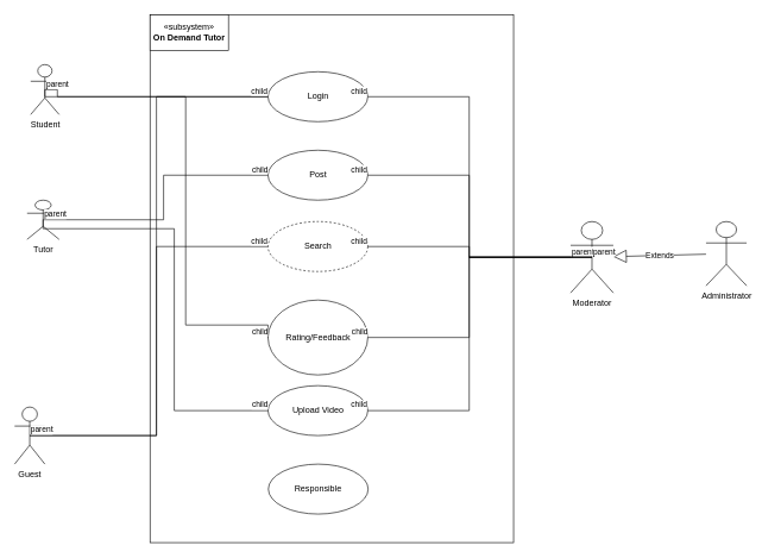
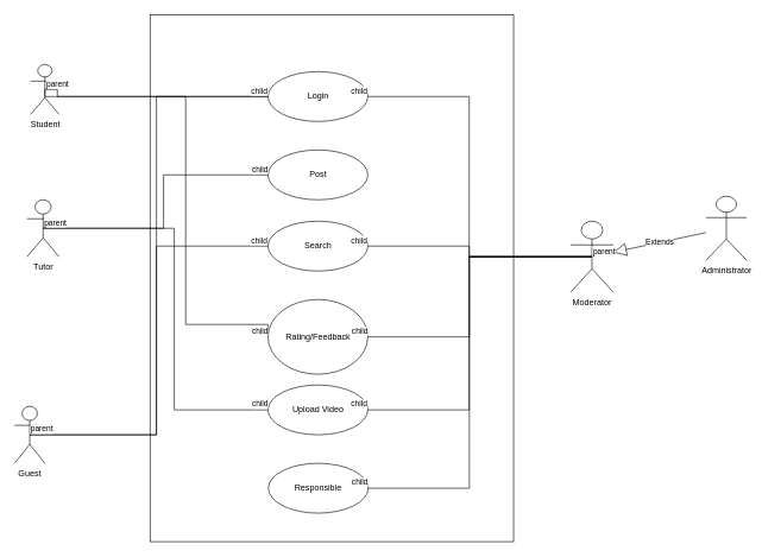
- <mxCell id="5" value="«subsystem»&lt;br&gt;&lt;b&gt;On Demand Tutor&lt;/b&gt;" style="html=1;whiteSpace=wrap;" vertex="1" parent="1"><mxGeometry x="210" y="20" width="110" height="50" as="geometry" /></mxCell>
- <mxCell id="37" value="" style="endArrow=none;html=1;edgeStyle=orthogonalEdgeStyle;rounded=0;entryX=1;entryY=0.5;entryDx=0;entryDy=0;" edge="1" parent="1" source="7" target="10"><mxGeometry relative="1" as="geometry"><mxPoint x="600" y="400" as="sourcePoint" /><mxPoint x="760" y="400" as="targetPoint" /></mxGeometry></mxCell>
- <mxCell id="38" value="parent" style="edgeLabel;resizable=0;html=1;align=left;verticalAlign=bottom;" connectable="0" vertex="1" parent="37"><mxGeometry x="-1" relative="1" as="geometry" /></mxCell>
- <mxCell id="39" value="child" style="edgeLabel;resizable=0;html=1;align=right;verticalAlign=bottom;" connectable="0" vertex="1" parent="37"><mxGeometry x="1" relative="1" as="geometry" /></mxCell>
- <mxCell id="9" value="Tutor" style="shape=umlActor;verticalLabelPosition=bottom;verticalAlign=top;html=1;" vertex="1" parent="1"><mxGeometry x="37.5" y="280" width="45" height="55" as="geometry" /></mxCell>
+ <mxCell id="9" value="Tutor" style="shape=umlActor;verticalLabelPosition=bottom;verticalAlign=top;html=1;" vertex="1" parent="1"><mxGeometry x="37.5" y="280" width="45" height="80" as="geometry" /></mxCell>
- <mxCell id="11" value="Search" style="ellipse;whiteSpace=wrap;html=1;dashed=1;" vertex="1" parent="1"><mxGeometry x="375.5" y="310" width="140" height="70" as="geometry" /></mxCell>
+ <mxCell id="11" value="Search" style="ellipse;whiteSpace=wrap;html=1;" vertex="1" parent="1"><mxGeometry x="375.5" y="310" width="140" height="70" as="geometry" /></mxCell>
- <mxCell id="8" value="Administrator" style="shape=umlActor;verticalLabelPosition=bottom;verticalAlign=top;html=1;" vertex="1" parent="1"><mxGeometry x="990" y="310" width="57" height="90" as="geometry" /></mxCell>
+ <mxCell id="8" value="Administrator" style="shape=umlActor;verticalLabelPosition=bottom;verticalAlign=top;html=1;" vertex="1" parent="1"><mxGeometry x="990" y="275" width="57" height="90" as="geometry" /></mxCell>
+ <mxCell id="34" value="" style="endArrow=none;html=1;edgeStyle=orthogonalEdgeStyle;rounded=0;entryX=1;entryY=0.5;entryDx=0;entryDy=0;exitX=0.5;exitY=0.5;exitDx=0;exitDy=0;exitPerimeter=0;" edge="1" parent="1" source="7" target="14"><mxGeometry relative="1" as="geometry"><mxPoint x="600" y="400" as="sourcePoint" /><mxPoint x="760" y="400" as="targetPoint" /></mxGeometry></mxCell>
+ <mxCell id="35" value="parent" style="edgeLabel;resizable=0;html=1;align=left;verticalAlign=bottom;" connectable="0" vertex="1" parent="34"><mxGeometry x="-1" relative="1" as="geometry" /></mxCell>
+ <mxCell id="36" value="child" style="edgeLabel;resizable=0;html=1;align=right;verticalAlign=bottom;" connectable="0" vertex="1" parent="34"><mxGeometry x="1" relative="1" as="geometry" /></mxCell>
